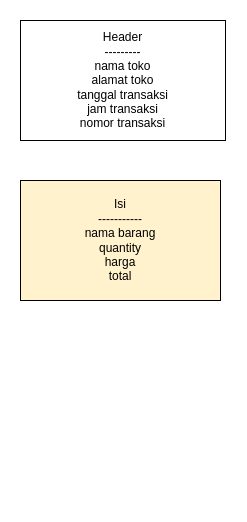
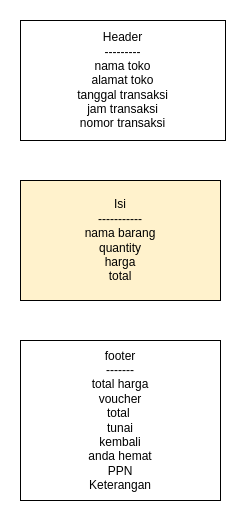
+ <mxCell id="4" value="footer&lt;br&gt;-------&lt;br&gt;total harga&lt;br&gt;voucher&lt;br&gt;total&amp;nbsp;&lt;br&gt;tunai&lt;br&gt;kembali&lt;br&gt;anda hemat&lt;br&gt;PPN&lt;br&gt;Keterangan" style="rounded=0;whiteSpace=wrap;html=1;" vertex="1" parent="1"><mxGeometry x="20" y="340" width="200" height="160" as="geometry" /></mxCell>
